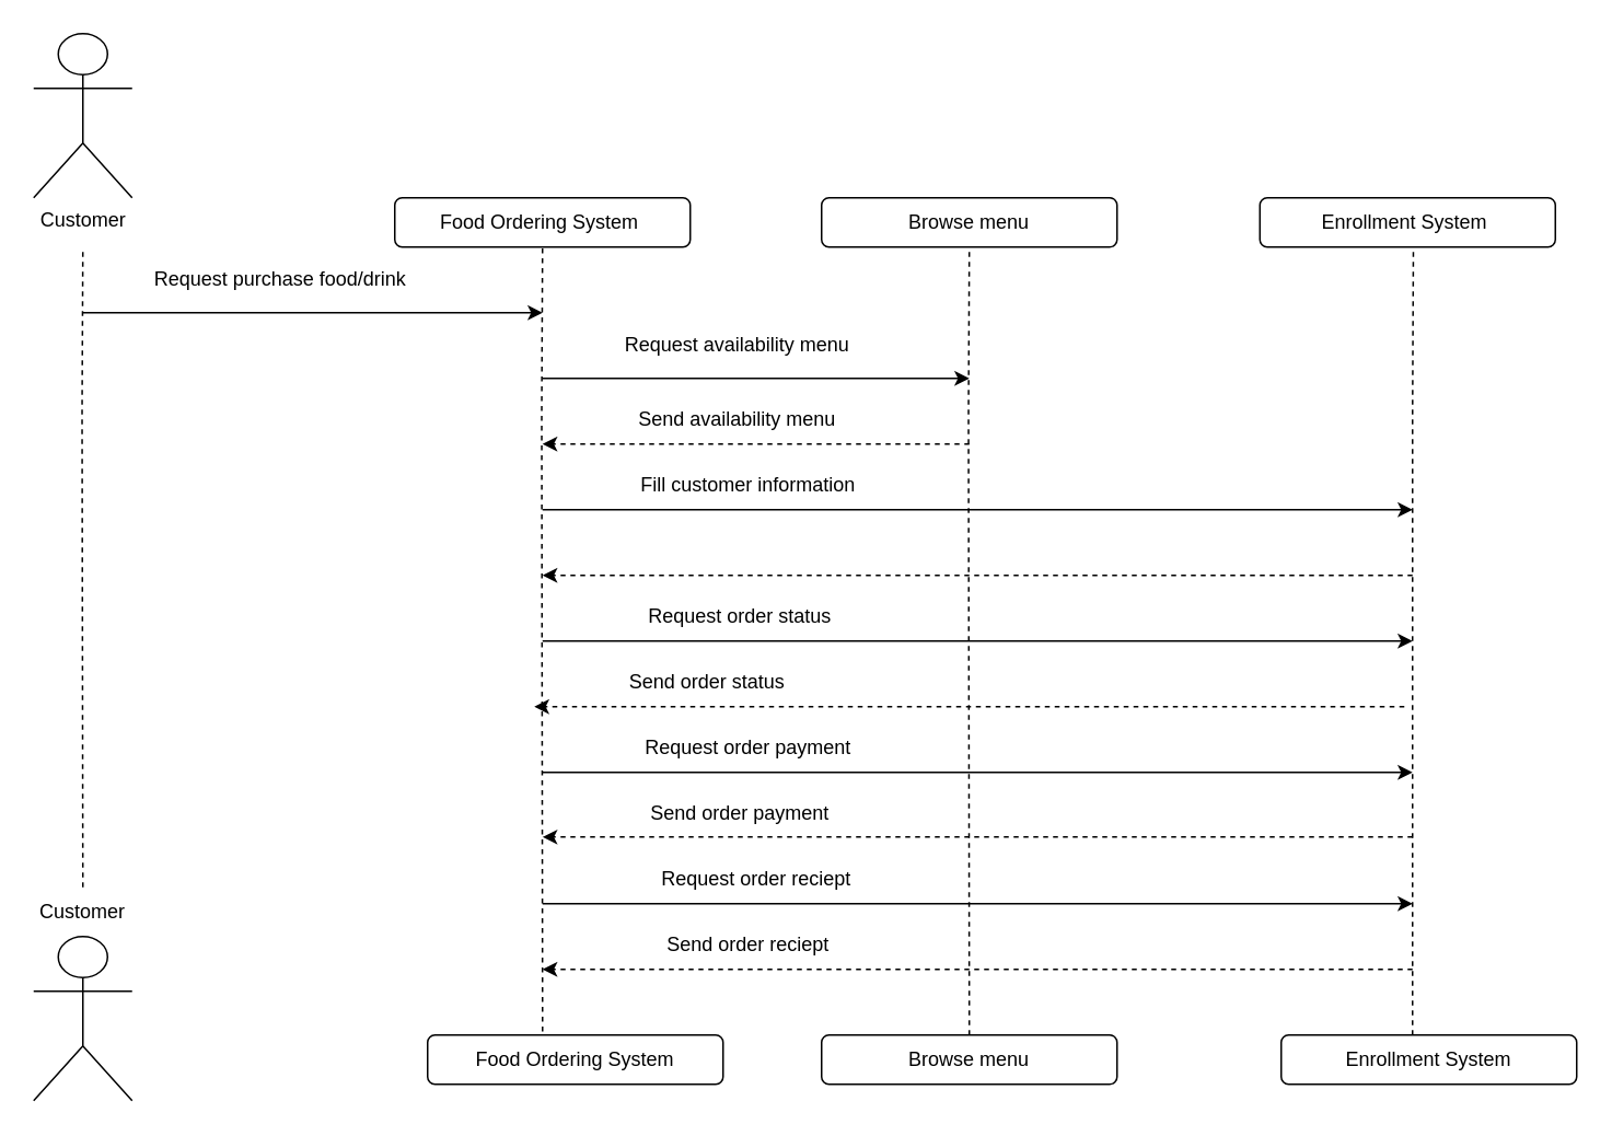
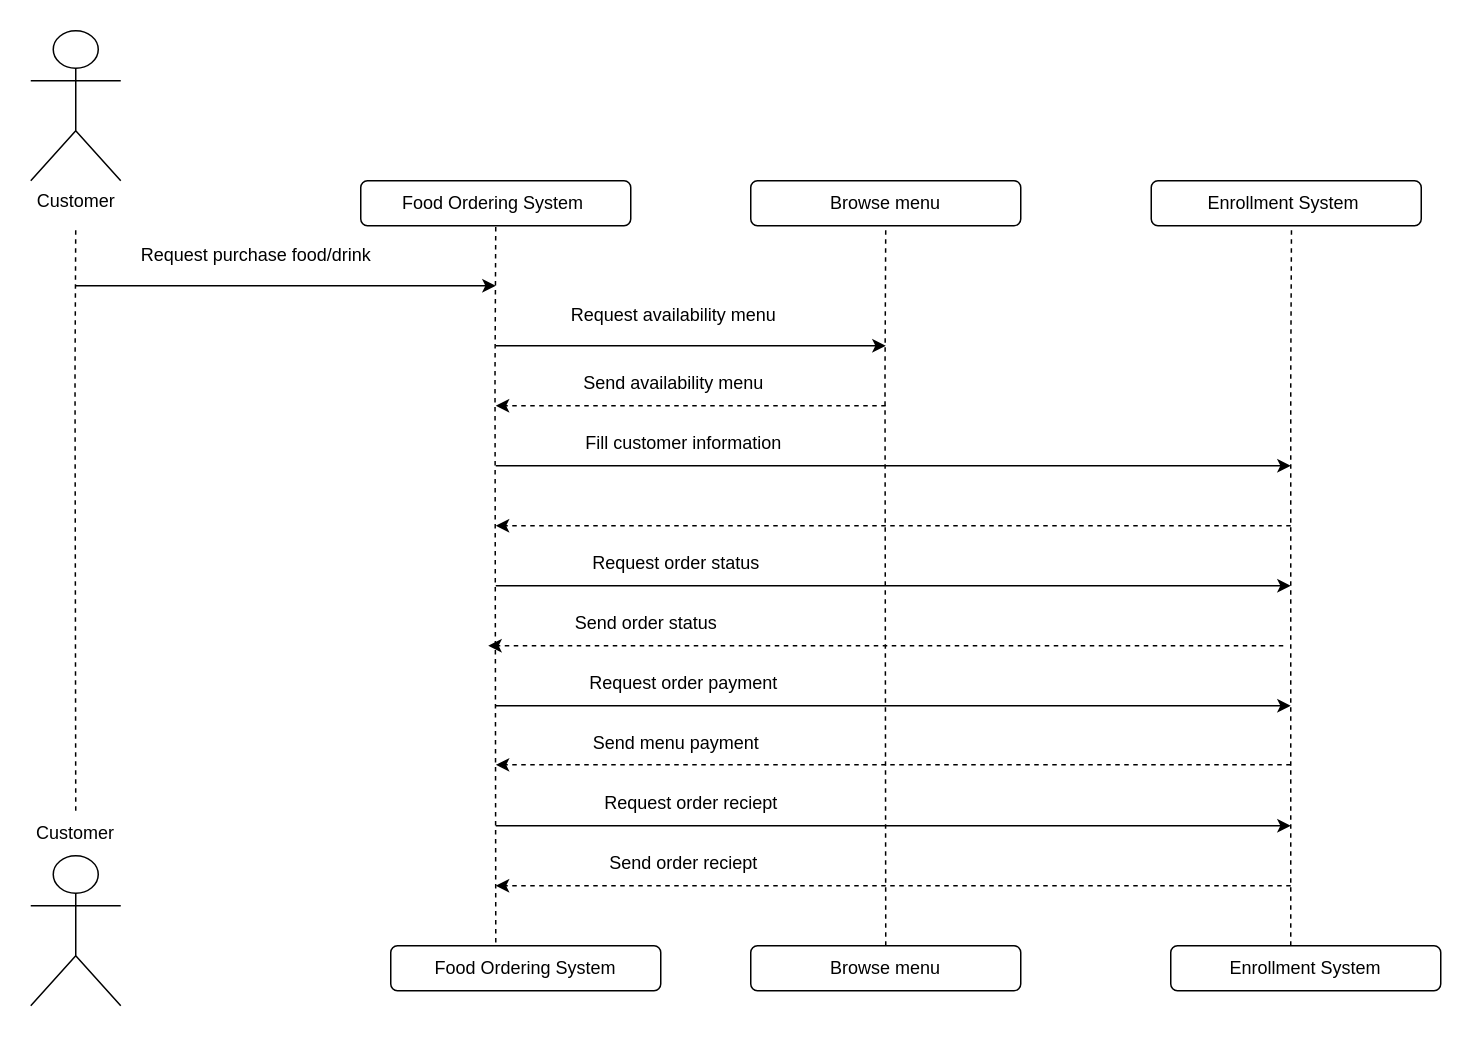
- <mxCell id="31" value="Send order payment" style="text;html=1;align=center;verticalAlign=middle;resizable=0;points=[];autosize=1;strokeColor=none;fillColor=none;" vertex="1" parent="1"><mxGeometry x="385" y="480" width="130" height="30" as="geometry" /></mxCell>
+ <mxCell id="31" value="Send menu payment" style="text;html=1;align=center;verticalAlign=middle;resizable=0;points=[];autosize=1;strokeColor=none;fillColor=none;" vertex="1" parent="1"><mxGeometry x="385" y="480" width="130" height="30" as="geometry" /></mxCell>
